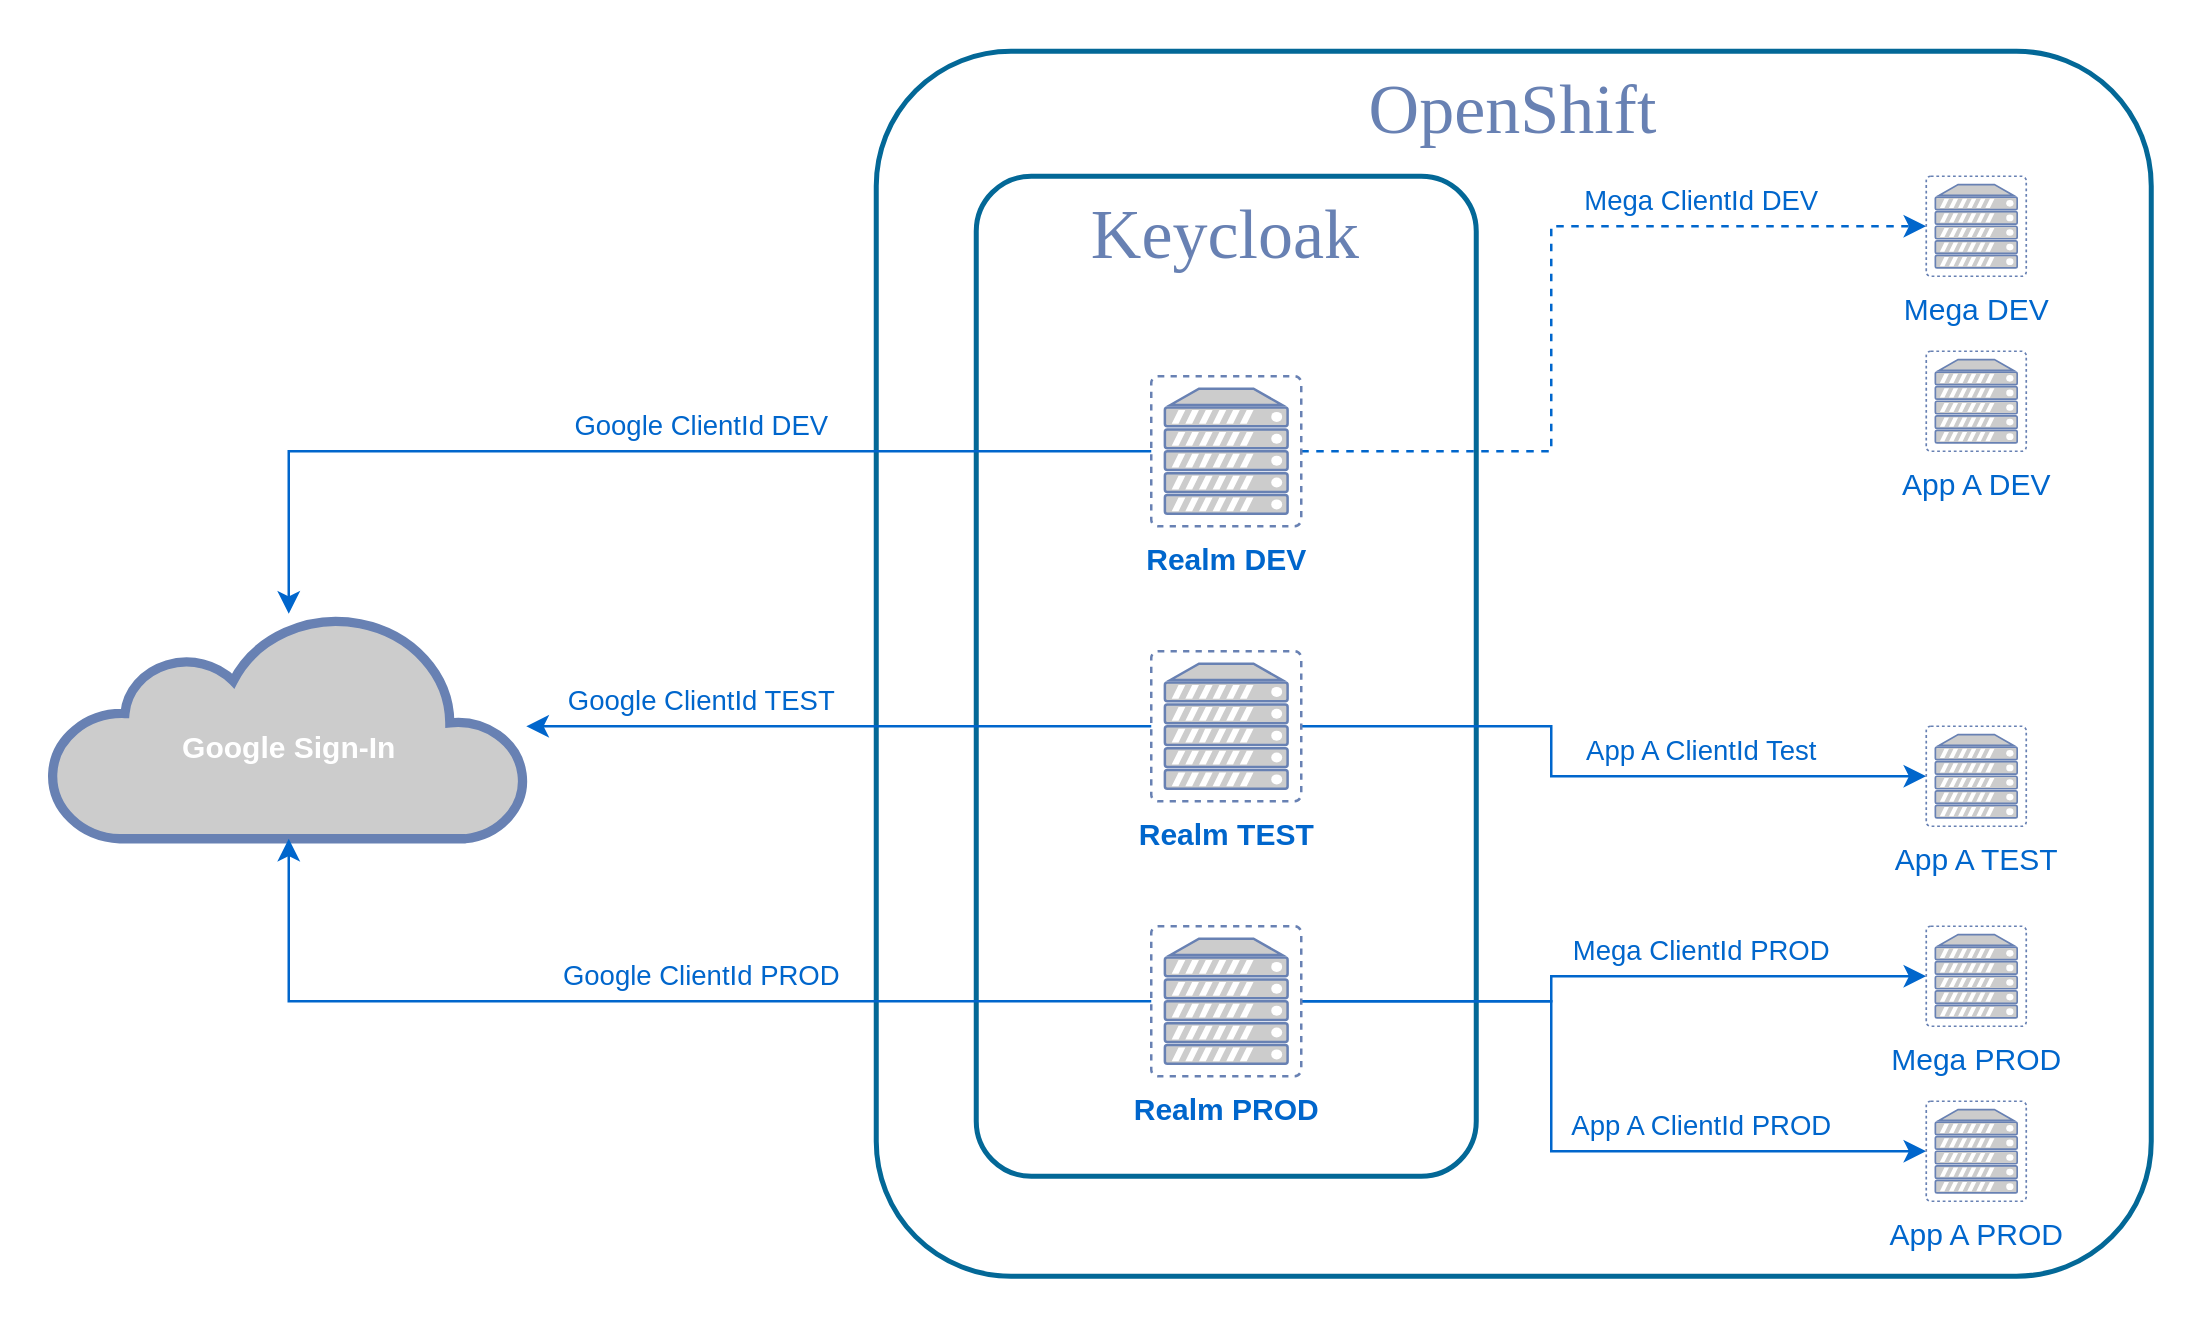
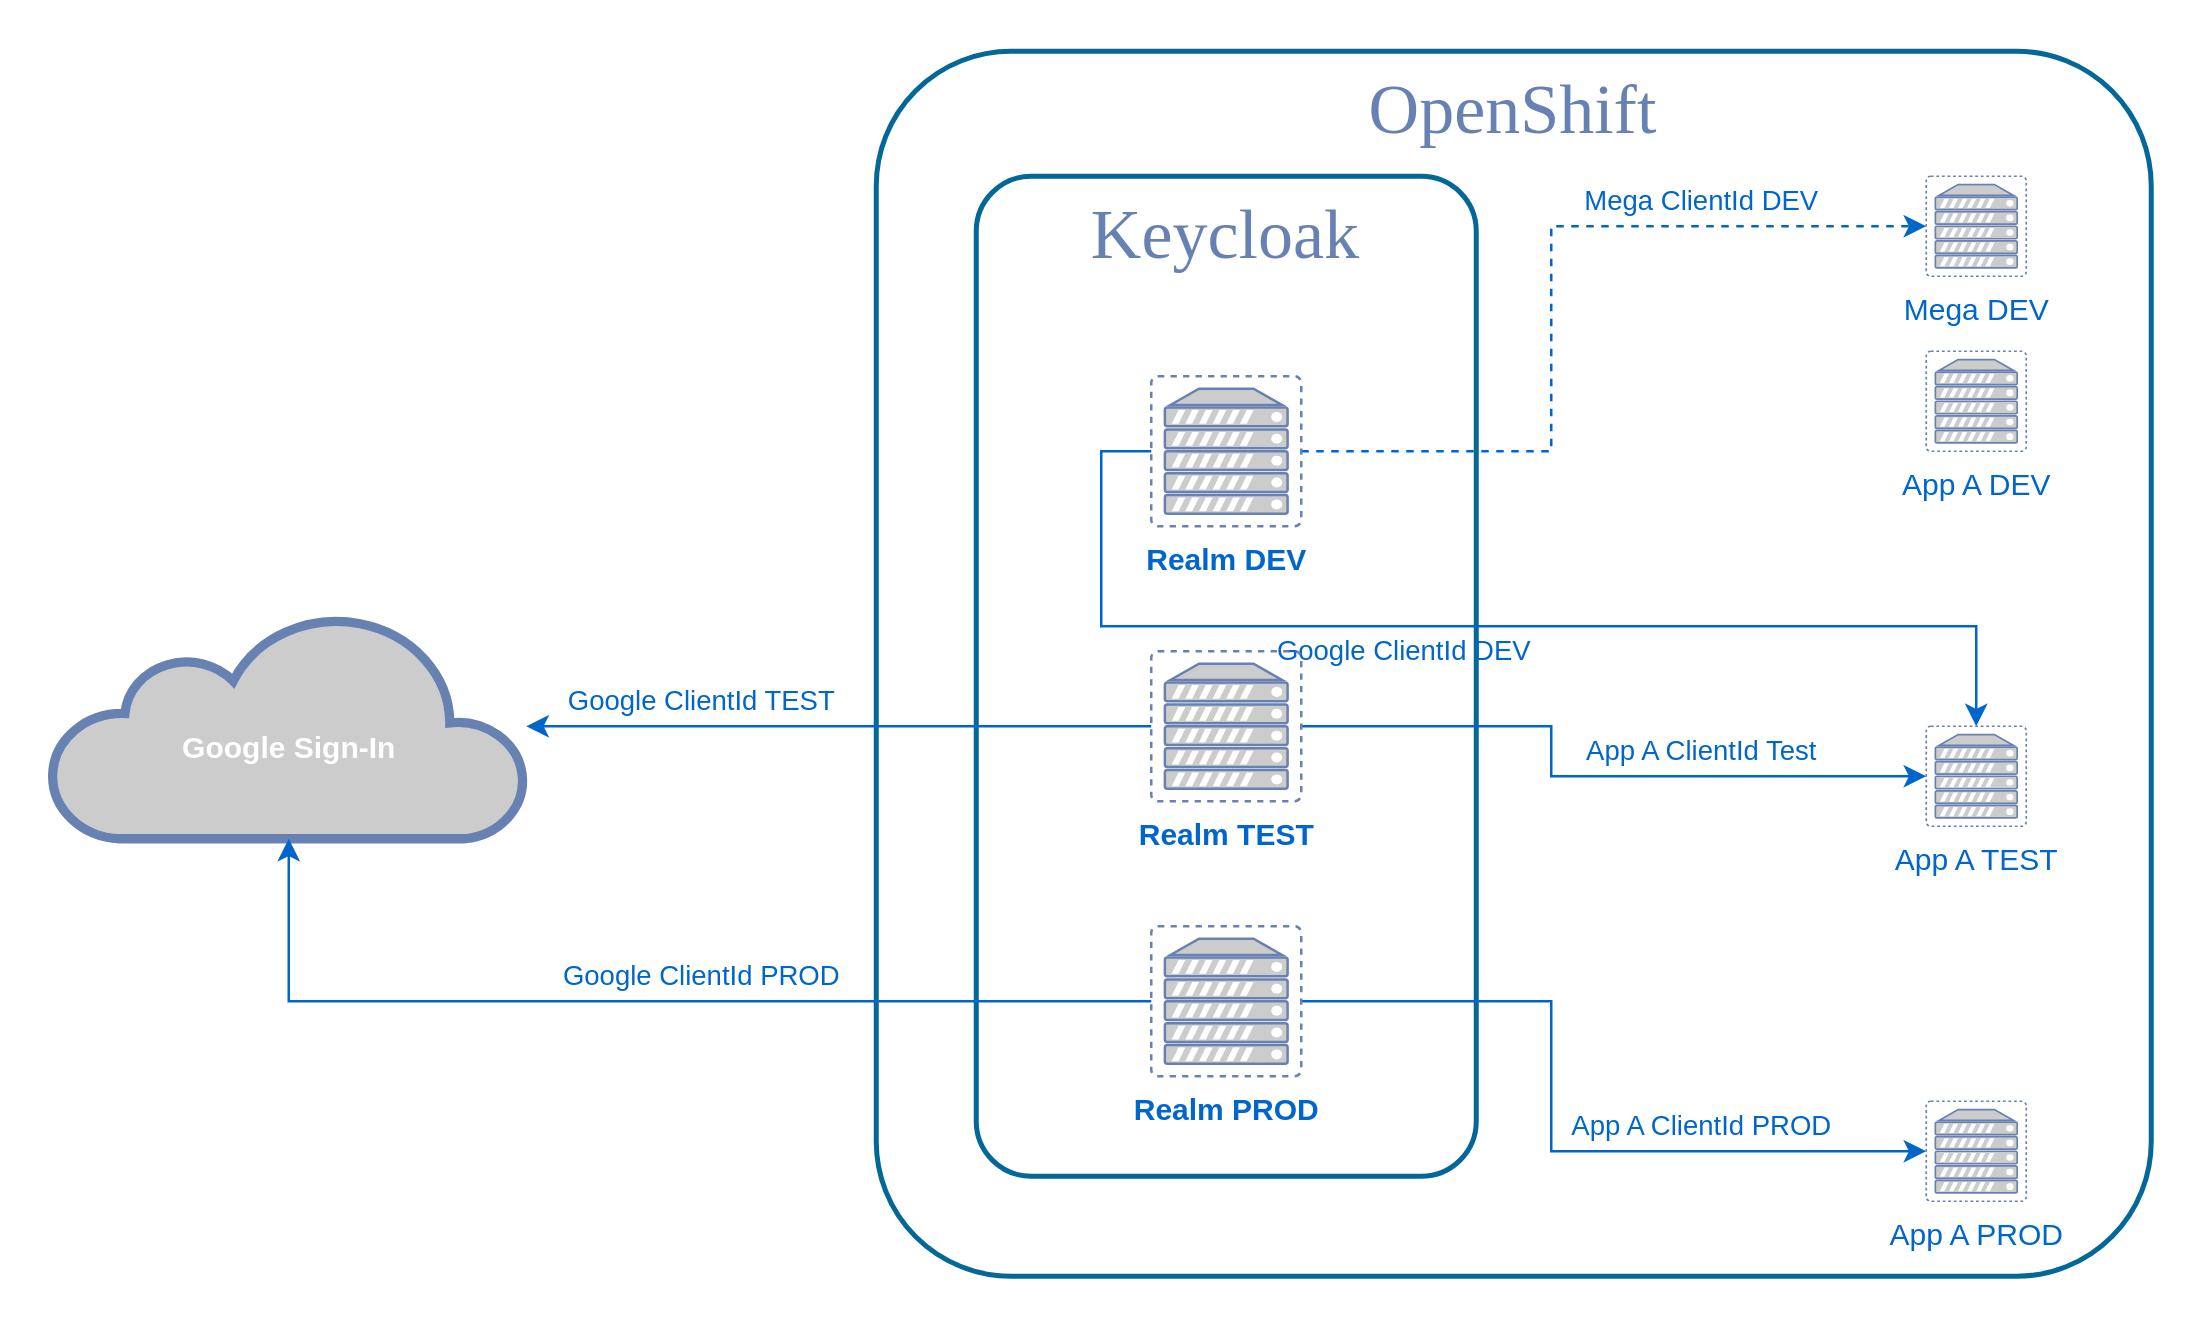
- <mxCell id="5" value="Google ClientId DEV" style="edgeStyle=orthogonalEdgeStyle;rounded=0;orthogonalLoop=1;jettySize=auto;html=1;exitX=0;exitY=0.5;exitDx=0;exitDy=0;exitPerimeter=0;fontColor=#0066CC;labelBackgroundColor=none;strokeColor=#0066CC;" parent="1" source="7" target="4" edge="1"><mxGeometry x="-0.122" y="-10" relative="1" as="geometry"><mxPoint as="offset" /></mxGeometry></mxCell>
+ <mxCell id="5" value="Google ClientId DEV" style="edgeStyle=orthogonalEdgeStyle;rounded=0;orthogonalLoop=1;jettySize=auto;html=1;exitX=0;exitY=0.5;exitDx=0;exitDy=0;exitPerimeter=0;fontColor=#0066CC;labelBackgroundColor=none;strokeColor=#0066CC;" parent="1" source="7" target="18" edge="1"><mxGeometry x="-0.122" y="-10" relative="1" as="geometry"><mxPoint as="offset" /></mxGeometry></mxCell>
- <mxCell id="12" value="Mega ClientId PROD" style="edgeStyle=orthogonalEdgeStyle;rounded=0;orthogonalLoop=1;jettySize=auto;html=1;exitX=1;exitY=0.5;exitDx=0;exitDy=0;exitPerimeter=0;entryX=0;entryY=0.5;entryDx=0;entryDy=0;entryPerimeter=0;fontColor=#0066CC;labelBackgroundColor=none;strokeColor=#0066CC;" parent="1" source="14" target="16" edge="1"><mxGeometry x="0.308" y="10" relative="1" as="geometry"><Array as="points"><mxPoint x="620" y="400" /><mxPoint x="620" y="390" /></Array><mxPoint as="offset" /></mxGeometry></mxCell>
- <mxCell id="16" value="Mega PROD" style="fontColor=#0066CC;verticalAlign=top;verticalLabelPosition=bottom;labelPosition=center;align=center;html=1;outlineConnect=0;fillColor=#CCCCCC;strokeColor=#6881B3;gradientColor=none;gradientDirection=north;strokeWidth=2;shape=mxgraph.networks.virtual_server;labelBackgroundColor=none;" parent="1" vertex="1"><mxGeometry x="770" y="370" width="40" height="40" as="geometry" /></mxCell>
